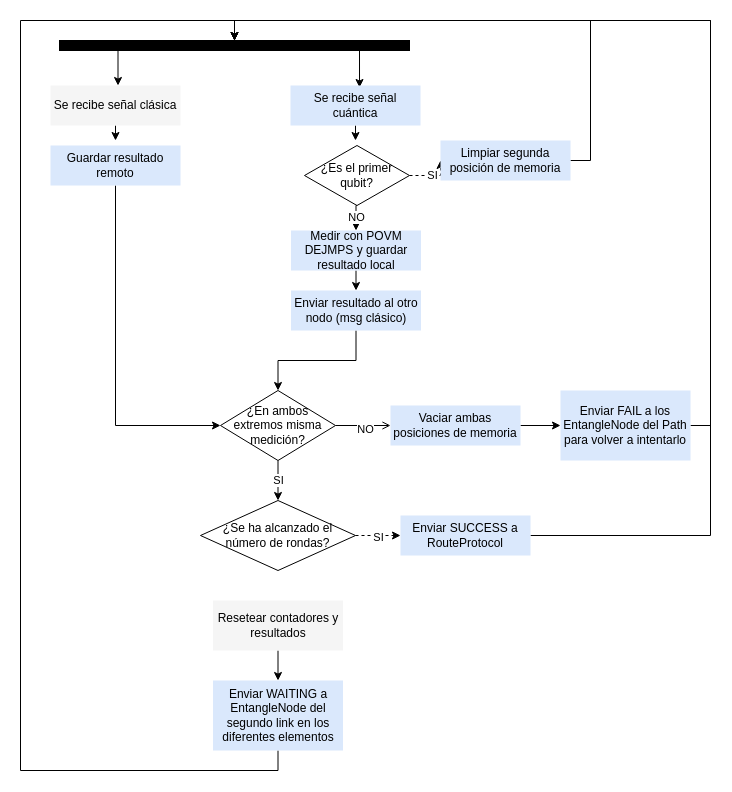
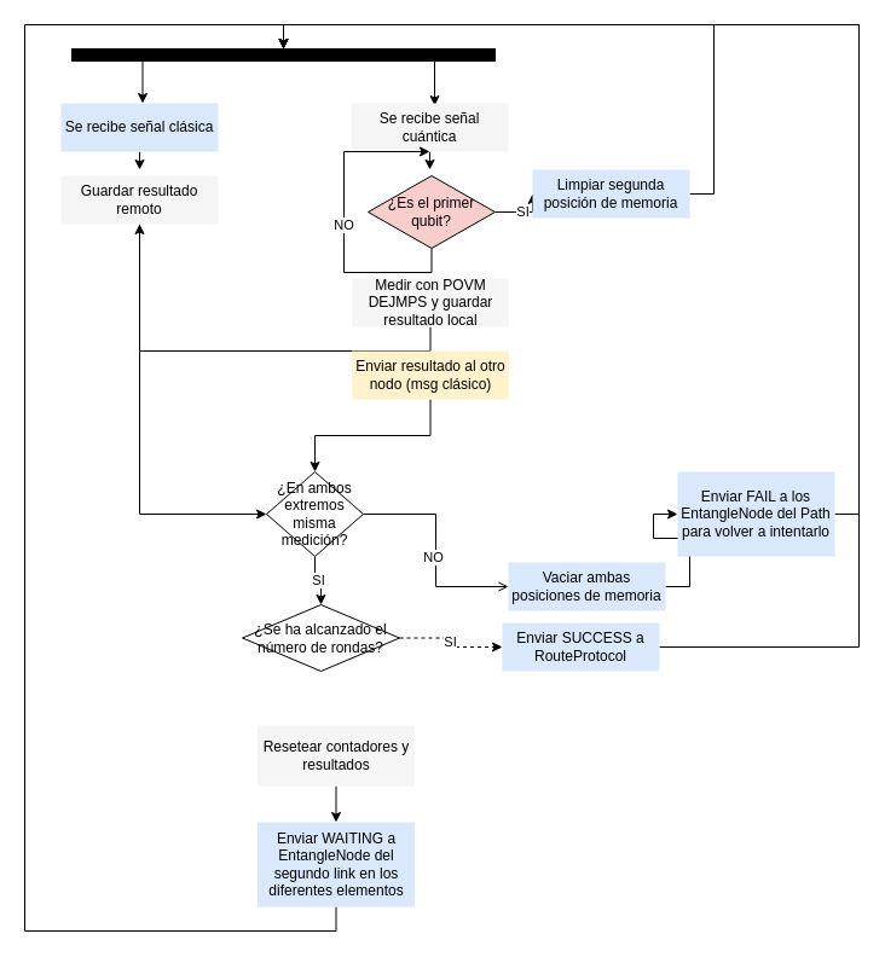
- <mxCell id="6" value="Se recibe señal clásica" style="rounded=0;whiteSpace=wrap;html=1;fillColor=#f5f5f5;strokeColor=none;" vertex="1" parent="1"><mxGeometry x="50" y="85" width="130" height="40" as="geometry" /></mxCell>
+ <mxCell id="6" value="Se recibe señal clásica" style="rounded=0;whiteSpace=wrap;html=1;fillColor=#dae8fc;strokeColor=none;" vertex="1" parent="1"><mxGeometry x="50" y="85" width="130" height="40" as="geometry" /></mxCell>
- <mxCell id="12" value="Se recibe señal cuántica" style="rounded=0;whiteSpace=wrap;html=1;fillColor=#dae8fc;strokeColor=none;" vertex="1" parent="1"><mxGeometry x="290" y="85" width="130" height="40" as="geometry" /></mxCell>
+ <mxCell id="12" value="Se recibe señal cuántica" style="rounded=0;whiteSpace=wrap;html=1;fillColor=#f5f5f5;strokeColor=none;" vertex="1" parent="1"><mxGeometry x="290" y="85" width="130" height="40" as="geometry" /></mxCell>
- <mxCell id="8" value="Guardar resultado remoto" style="rounded=0;whiteSpace=wrap;html=1;fillColor=#dae8fc;strokeColor=none;" vertex="1" parent="1"><mxGeometry x="50" y="145" width="130" height="40" as="geometry" /></mxCell>
+ <mxCell id="8" value="Guardar resultado remoto" style="rounded=0;whiteSpace=wrap;html=1;fillColor=#f5f5f5;strokeColor=none;" vertex="1" parent="1"><mxGeometry x="50" y="145" width="130" height="40" as="geometry" /></mxCell>
- <mxCell id="15" value="¿Es el primer qubit?" style="rhombus;whiteSpace=wrap;html=1;" vertex="1" parent="1"><mxGeometry x="304" y="145" width="105" height="60" as="geometry" /></mxCell>
+ <mxCell id="15" value="¿Es el primer qubit?" style="rhombus;whiteSpace=wrap;html=1;fillColor=#f8cecc;" vertex="1" parent="1"><mxGeometry x="304" y="145" width="105" height="60" as="geometry" /></mxCell>
- <mxCell id="13" value="SI" style="edgeStyle=orthogonalEdgeStyle;rounded=0;orthogonalLoop=1;jettySize=auto;html=1;exitX=1;exitY=0.5;exitDx=0;exitDy=0;entryX=0;entryY=0.5;entryDx=0;entryDy=0;dashed=1;" edge="1" parent="1" source="15" target="17"><mxGeometry relative="1" as="geometry" /></mxCell>
+ <mxCell id="13" value="SI" style="edgeStyle=orthogonalEdgeStyle;rounded=0;orthogonalLoop=1;jettySize=auto;html=1;exitX=1;exitY=0.5;exitDx=0;exitDy=0;entryX=0;entryY=0.5;entryDx=0;entryDy=0;" edge="1" parent="1" source="15" target="17"><mxGeometry relative="1" as="geometry" /></mxCell>
- <mxCell id="14" value="NO" style="edgeStyle=orthogonalEdgeStyle;rounded=0;orthogonalLoop=1;jettySize=auto;html=1;exitX=0.5;exitY=1;exitDx=0;exitDy=0;entryX=0.5;entryY=0;entryDx=0;entryDy=0;" edge="1" parent="1" source="15" target="19"><mxGeometry relative="1" as="geometry" /></mxCell>
+ <mxCell id="14" value="NO" style="edgeStyle=orthogonalEdgeStyle;rounded=0;orthogonalLoop=1;jettySize=auto;html=1;exitX=0.5;exitY=1;exitDx=0;exitDy=0;" edge="1" parent="1" source="15" target="12"><mxGeometry relative="1" as="geometry" /></mxCell>
- <mxCell id="19" value="Medir con POVM DEJMPS y guardar resultado local" style="rounded=0;whiteSpace=wrap;html=1;fillColor=#dae8fc;strokeColor=none;" vertex="1" parent="1"><mxGeometry x="290.5" y="230" width="130" height="40" as="geometry" /></mxCell>
+ <mxCell id="19" value="Medir con POVM DEJMPS y guardar resultado local" style="rounded=0;whiteSpace=wrap;html=1;fillColor=#f5f5f5;strokeColor=none;" vertex="1" parent="1"><mxGeometry x="290.5" y="230" width="130" height="40" as="geometry" /></mxCell>
- <mxCell id="18" style="edgeStyle=orthogonalEdgeStyle;rounded=0;orthogonalLoop=1;jettySize=auto;html=1;exitX=0.5;exitY=1;exitDx=0;exitDy=0;entryX=0.5;entryY=0;entryDx=0;entryDy=0;" edge="1" parent="1" source="19" target="21"><mxGeometry relative="1" as="geometry" /></mxCell>
+ <mxCell id="18" style="edgeStyle=orthogonalEdgeStyle;rounded=0;orthogonalLoop=1;jettySize=auto;html=1;exitX=0.5;exitY=1;exitDx=0;exitDy=0;" edge="1" parent="1" source="19" target="8"><mxGeometry relative="1" as="geometry" /></mxCell>
- <mxCell id="21" value="Enviar resultado al otro nodo (msg clásico)" style="rounded=0;whiteSpace=wrap;html=1;fillColor=#dae8fc;strokeColor=none;" vertex="1" parent="1"><mxGeometry x="290.5" y="290" width="130" height="40" as="geometry" /></mxCell>
+ <mxCell id="21" value="Enviar resultado al otro nodo (msg clásico)" style="rounded=0;whiteSpace=wrap;html=1;fillColor=#fff2cc;strokeColor=none;" vertex="1" parent="1"><mxGeometry x="290.5" y="290" width="130" height="40" as="geometry" /></mxCell>
- <mxCell id="25" value="¿En ambos extremos misma medición?" style="rhombus;whiteSpace=wrap;html=1;" vertex="1" parent="1"><mxGeometry x="220" y="390" width="115" height="70" as="geometry" /></mxCell>
+ <mxCell id="25" value="¿En ambos extremos misma medición?" style="rhombus;whiteSpace=wrap;html=1;" vertex="1" parent="1"><mxGeometry x="220" y="390" width="80" height="70" as="geometry" /></mxCell>
- <mxCell id="10" value="Vaciar ambas posiciones de memoria" style="rounded=0;whiteSpace=wrap;html=1;fillColor=#dae8fc;strokeColor=none;" vertex="1" parent="1"><mxGeometry x="390" y="405" width="130" height="40" as="geometry" /></mxCell>
+ <mxCell id="10" value="Vaciar ambas posiciones de memoria" style="rounded=0;whiteSpace=wrap;html=1;fillColor=#dae8fc;strokeColor=none;" vertex="1" parent="1"><mxGeometry x="420" y="465" width="130" height="40" as="geometry" /></mxCell>
- <mxCell id="30" value="¿Se ha alcanzado el número de rondas?" style="rhombus;whiteSpace=wrap;html=1;" vertex="1" parent="1"><mxGeometry x="200" y="500" width="155" height="70" as="geometry" /></mxCell>
+ <mxCell id="30" value="¿Se ha alcanzado el número de rondas?" style="rhombus;whiteSpace=wrap;html=1;" vertex="1" parent="1"><mxGeometry x="200" y="500" width="130" height="55" as="geometry" /></mxCell>
- <mxCell id="32" value="Enviar SUCCESS a RouteProtocol" style="rounded=0;whiteSpace=wrap;html=1;fillColor=#dae8fc;strokeColor=none;" vertex="1" parent="1"><mxGeometry x="400" y="515" width="130" height="40" as="geometry" /></mxCell>
+ <mxCell id="32" value="Enviar SUCCESS a RouteProtocol" style="rounded=0;whiteSpace=wrap;html=1;fillColor=#dae8fc;strokeColor=none;" vertex="1" parent="1"><mxGeometry x="415" y="515" width="130" height="40" as="geometry" /></mxCell>
